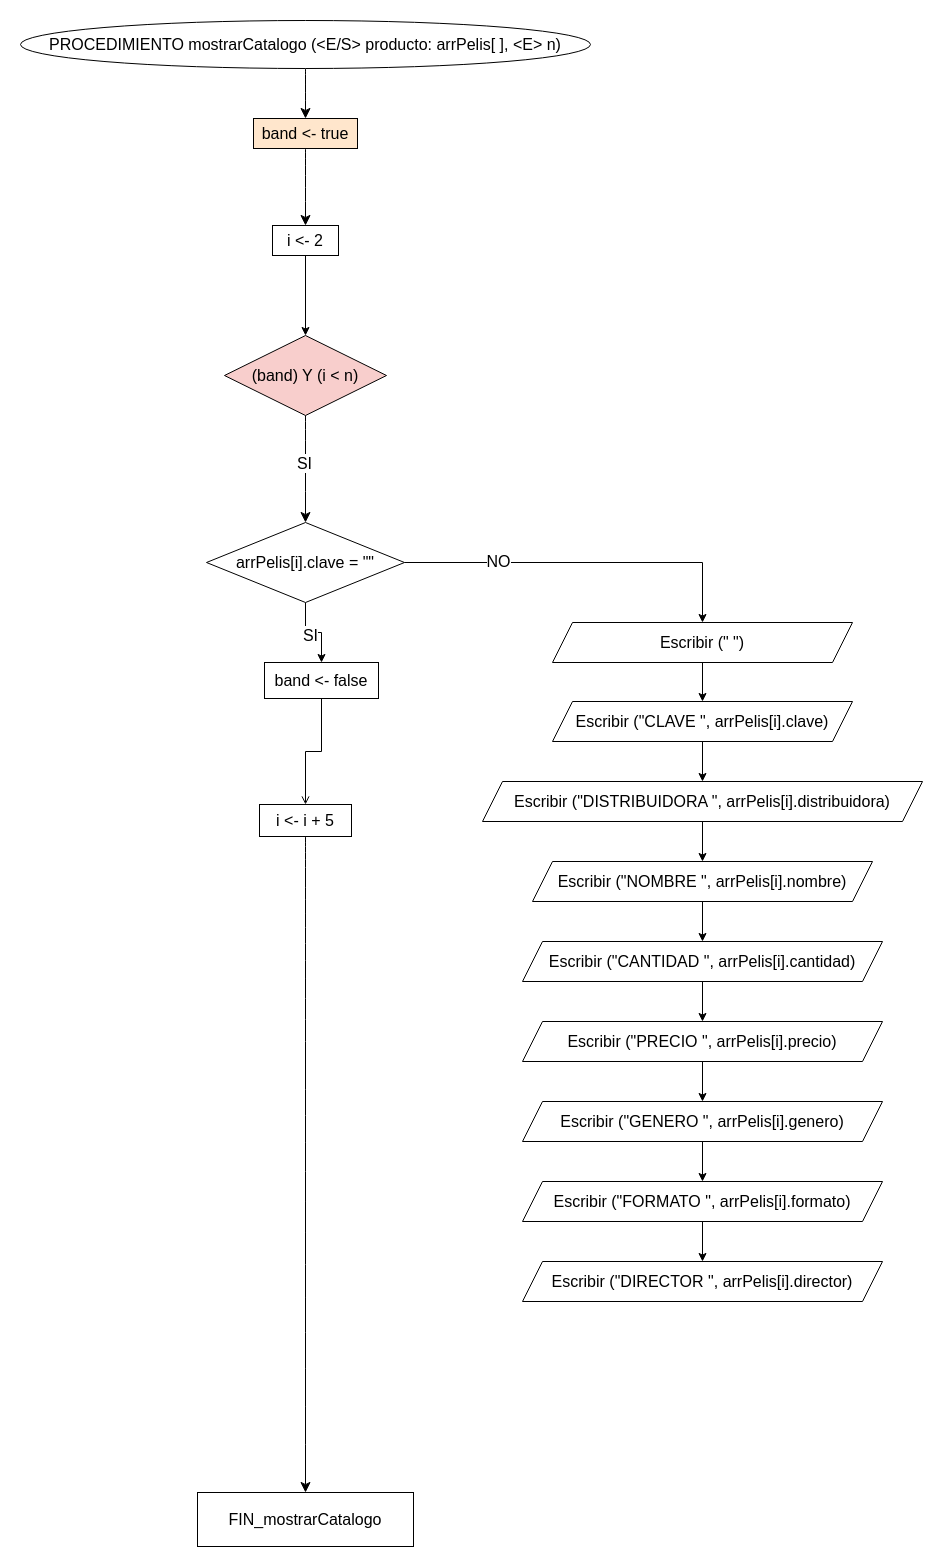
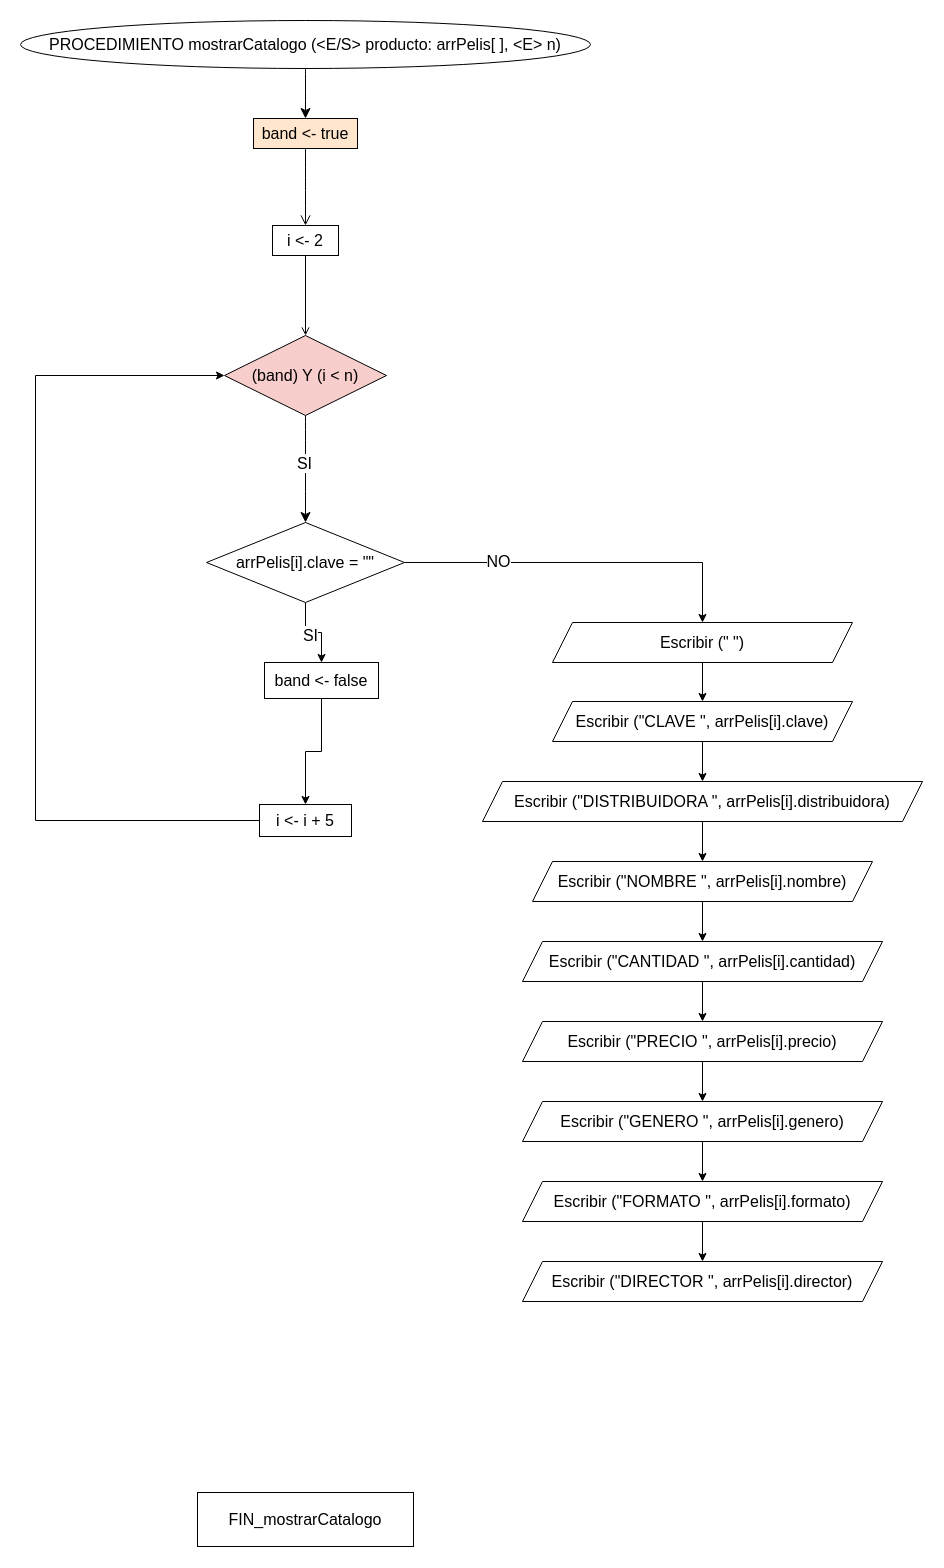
- <mxCell id="4" value="" style="edgeStyle=none;curved=1;rounded=0;orthogonalLoop=1;jettySize=auto;html=1;fontSize=12;startSize=8;endSize=8;" parent="1" source="5" target="7" edge="1"><mxGeometry relative="1" as="geometry" /></mxCell>
+ <mxCell id="4" value="" style="edgeStyle=none;curved=1;rounded=0;orthogonalLoop=1;jettySize=auto;html=1;fontSize=12;startSize=8;endSize=8;endArrow=open;" parent="1" source="5" target="7" edge="1"><mxGeometry relative="1" as="geometry" /></mxCell>
- <mxCell id="6" style="edgeStyle=orthogonalEdgeStyle;rounded=0;orthogonalLoop=1;jettySize=auto;html=1;" edge="1" parent="1" source="7" target="10"><mxGeometry relative="1" as="geometry" /></mxCell>
+ <mxCell id="6" style="edgeStyle=orthogonalEdgeStyle;rounded=0;orthogonalLoop=1;jettySize=auto;html=1;endArrow=open;" edge="1" parent="1" source="7" target="10"><mxGeometry relative="1" as="geometry" /></mxCell>
+ <mxCell id="19" style="edgeStyle=orthogonalEdgeStyle;rounded=0;orthogonalLoop=1;jettySize=auto;html=1;entryX=0;entryY=0.5;entryDx=0;entryDy=0;" parent="1" source="20" target="10" edge="1"><mxGeometry relative="1" as="geometry"><Array as="points"><mxPoint x="35" y="820" /><mxPoint x="35" y="375" /></Array></mxGeometry></mxCell>
- <mxCell id="16" style="edgeStyle=orthogonalEdgeStyle;rounded=0;orthogonalLoop=1;jettySize=auto;html=1;entryX=0.5;entryY=0;entryDx=0;entryDy=0;endArrow=open;" parent="1" source="17" target="20" edge="1"><mxGeometry relative="1" as="geometry" /></mxCell>
+ <mxCell id="16" style="edgeStyle=orthogonalEdgeStyle;rounded=0;orthogonalLoop=1;jettySize=auto;html=1;entryX=0.5;entryY=0;entryDx=0;entryDy=0;" parent="1" source="17" target="20" edge="1"><mxGeometry relative="1" as="geometry" /></mxCell>
- <mxCell id="18" value="" style="edgeStyle=none;curved=1;rounded=0;orthogonalLoop=1;jettySize=auto;html=1;fontSize=12;startSize=8;endSize=8;" parent="1" source="20" target="21" edge="1"><mxGeometry relative="1" as="geometry" /></mxCell>
